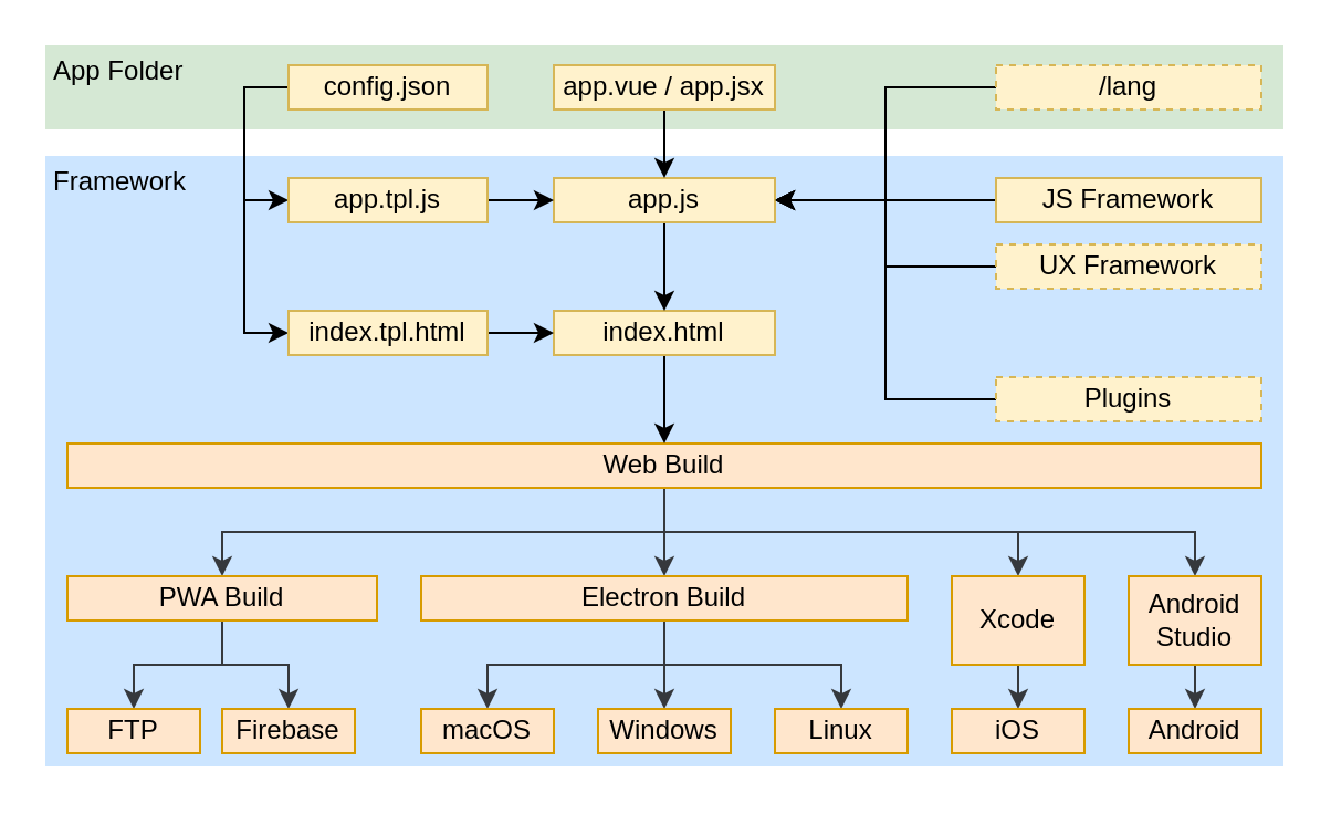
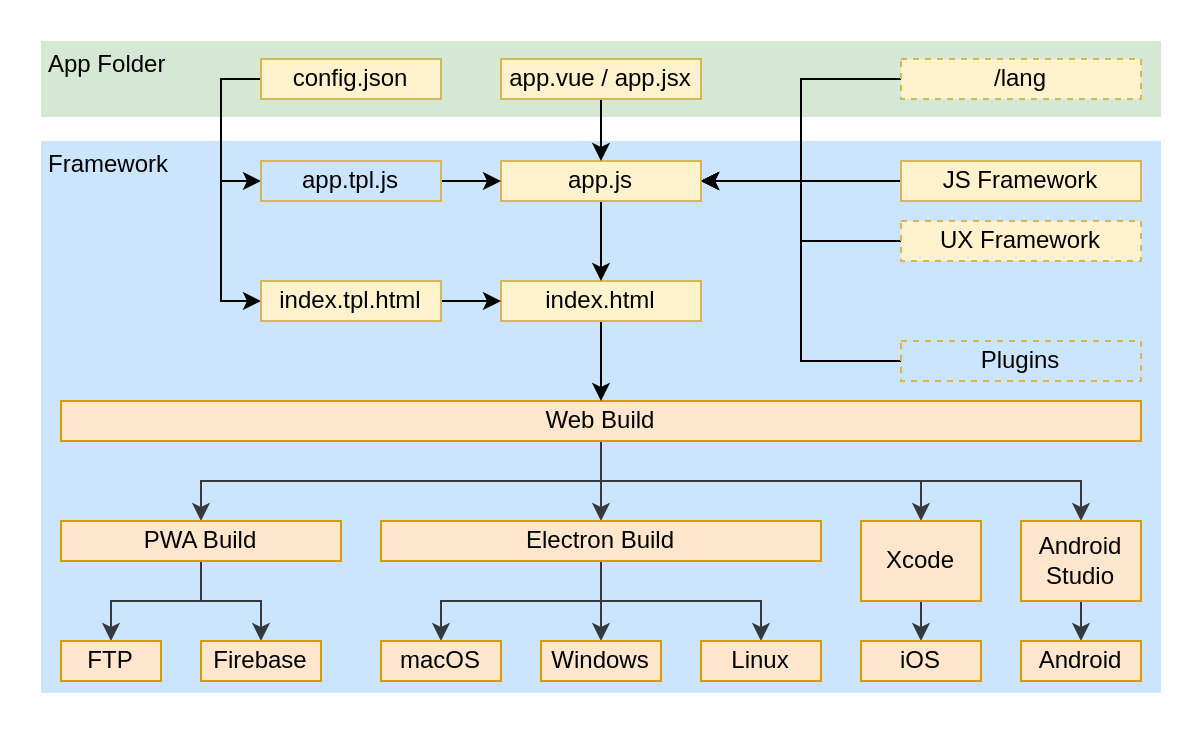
- <mxCell id="45" value="app.tpl.js" style="rounded=0;whiteSpace=wrap;html=1;fillColor=#fff2cc;strokeColor=#d6b656;" vertex="1" parent="1"><mxGeometry x="130" y="80" width="90" height="20" as="geometry" /></mxCell>
+ <mxCell id="45" value="app.tpl.js" style="rounded=0;whiteSpace=wrap;html=1;fillColor=#cce5ff;strokeColor=#d6b656;" vertex="1" parent="1"><mxGeometry x="130" y="80" width="90" height="20" as="geometry" /></mxCell>
- <mxCell id="30" value="Plugins&lt;br&gt;" style="rounded=0;whiteSpace=wrap;html=1;fillColor=#fff2cc;strokeColor=#d6b656;dashed=1;" parent="1" vertex="1"><mxGeometry x="450" y="170" width="120" height="20" as="geometry" /></mxCell>
+ <mxCell id="30" value="Plugins&lt;br&gt;" style="rounded=0;whiteSpace=wrap;html=1;fillColor=#cce5ff;strokeColor=#d6b656;dashed=1;" parent="1" vertex="1"><mxGeometry x="450" y="170" width="120" height="20" as="geometry" /></mxCell>
- <mxCell id="21" value="FTP" style="rounded=0;whiteSpace=wrap;html=1;fillColor=#ffe6cc;strokeColor=#d79b00;" parent="1" vertex="1"><mxGeometry x="30" y="320" width="60" height="20" as="geometry" /></mxCell>
+ <mxCell id="21" value="FTP" style="rounded=0;whiteSpace=wrap;html=1;fillColor=#ffe6cc;strokeColor=#d79b00;" parent="1" vertex="1"><mxGeometry x="30" y="320" width="50" height="20" as="geometry" /></mxCell>
